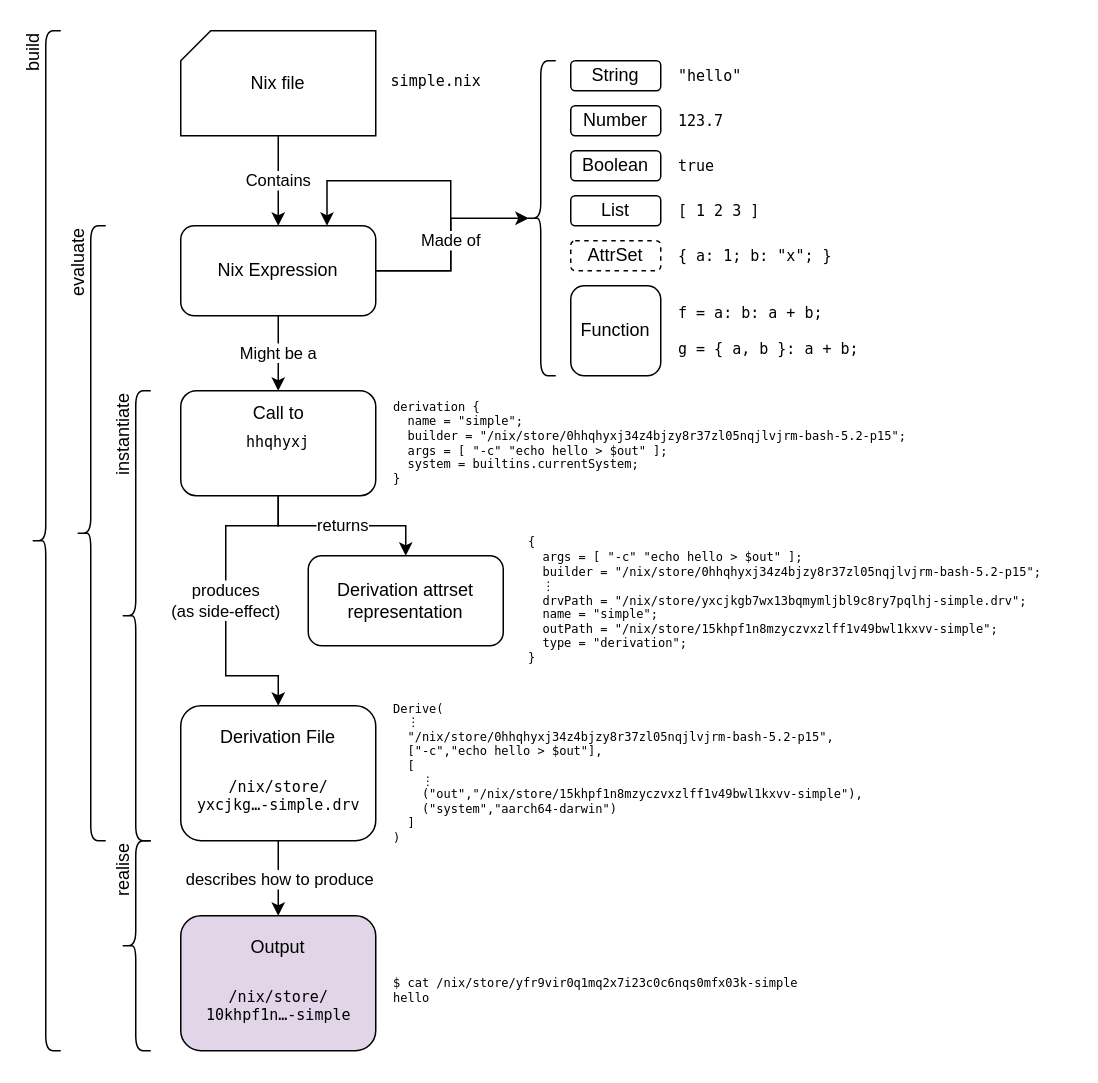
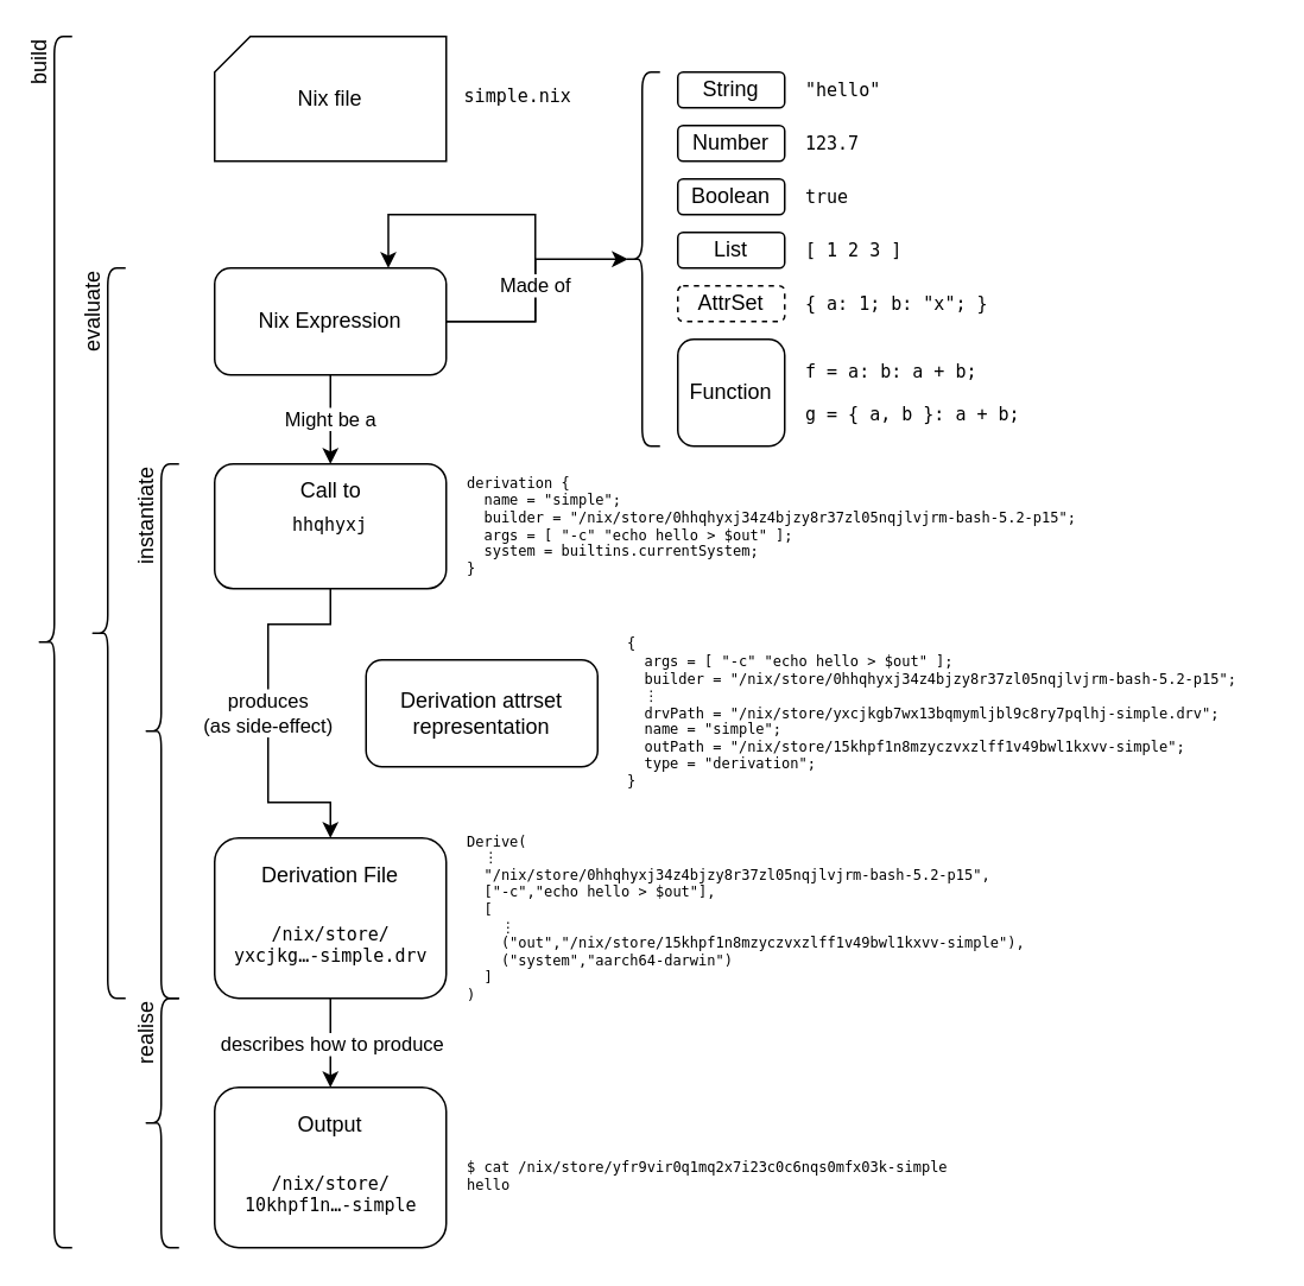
- <mxCell id="4" value="Contains" style="endArrow=classic;html=1;rounded=0;exitX=0.5;exitY=1;exitDx=0;exitDy=0;entryX=0.5;entryY=0;entryDx=0;entryDy=0;exitPerimeter=0;" edge="1" parent="1" source="42" target="3"><mxGeometry width="50" height="50" relative="1" as="geometry"><mxPoint x="185" y="100" as="sourcePoint" /><mxPoint x="194" y="260" as="targetPoint" /><Array as="points" /></mxGeometry></mxCell>
- <mxCell id="35" value="returns" style="edgeStyle=orthogonalEdgeStyle;rounded=0;orthogonalLoop=1;jettySize=auto;html=1;exitX=0.5;exitY=1;exitDx=0;exitDy=0;entryX=0.5;entryY=0;entryDx=0;entryDy=0;" edge="1" parent="1" source="36" target="6"><mxGeometry relative="1" as="geometry" /></mxCell>
- <mxCell id="31" value="Output" style="rounded=1;whiteSpace=wrap;html=1;fontSize=12;spacingTop=-48;labelPosition=center;verticalLabelPosition=middle;align=center;verticalAlign=middle;spacing=0;fillColor=#e1d5e7;" vertex="1" parent="30"><mxGeometry width="130" height="90" as="geometry" /></mxCell>
+ <mxCell id="31" value="Output" style="rounded=1;whiteSpace=wrap;html=1;fontSize=12;spacingTop=-48;labelPosition=center;verticalLabelPosition=middle;align=center;verticalAlign=middle;spacing=0;" vertex="1" parent="30"><mxGeometry width="130" height="90" as="geometry" /></mxCell>
